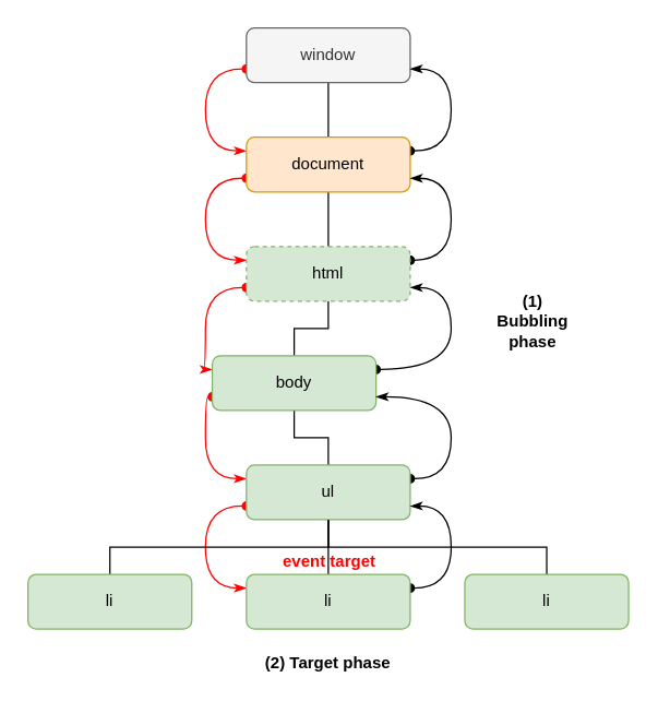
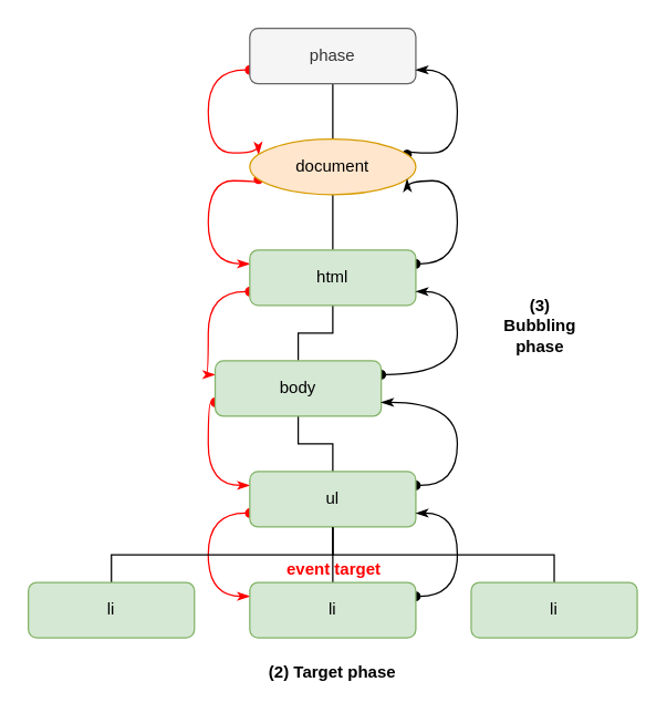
- <mxCell id="4" value="window" style="rounded=1;whiteSpace=wrap;html=1;fillColor=#f5f5f5;fontColor=#333333;strokeColor=#666666;" vertex="1" parent="1"><mxGeometry x="180" y="20" width="120" height="40" as="geometry" /></mxCell>
+ <mxCell id="4" value="phase" style="rounded=1;whiteSpace=wrap;html=1;fillColor=#f5f5f5;fontColor=#333333;strokeColor=#666666;" vertex="1" parent="1"><mxGeometry x="180" y="20" width="120" height="40" as="geometry" /></mxCell>
- <mxCell id="8" value="document" style="rounded=1;whiteSpace=wrap;html=1;fillColor=#ffe6cc;strokeColor=#d79b00;" vertex="1" parent="1"><mxGeometry x="180" y="100" width="120" height="40" as="geometry" /></mxCell>
+ <mxCell id="8" value="document" style="ellipse;whiteSpace=wrap;html=1;fillColor=#ffe6cc;strokeColor=#d79b00;" vertex="1" parent="1"><mxGeometry x="180" y="100" width="120" height="40" as="geometry" /></mxCell>
- <mxCell id="12" value="html" style="rounded=1;whiteSpace=wrap;html=1;fillColor=#d5e8d4;strokeColor=#82b366;dashed=1;" vertex="1" parent="1"><mxGeometry x="180" y="180" width="120" height="40" as="geometry" /></mxCell>
+ <mxCell id="12" value="html" style="rounded=1;whiteSpace=wrap;html=1;fillColor=#d5e8d4;strokeColor=#82b366;" vertex="1" parent="1"><mxGeometry x="180" y="180" width="120" height="40" as="geometry" /></mxCell>
- <mxCell id="27" value="&lt;b&gt;(1)&lt;br&gt;Bubbling&lt;br&gt;phase&lt;/b&gt;" style="text;html=1;strokeColor=none;fillColor=none;align=center;verticalAlign=middle;whiteSpace=wrap;rounded=0;" vertex="1" parent="1"><mxGeometry x="360" y="210" width="60" height="50" as="geometry" /></mxCell>
+ <mxCell id="27" value="&lt;b&gt;(3)&lt;br&gt;Bubbling&lt;br&gt;phase&lt;/b&gt;" style="text;html=1;strokeColor=none;fillColor=none;align=center;verticalAlign=middle;whiteSpace=wrap;rounded=0;" vertex="1" parent="1"><mxGeometry x="360" y="210" width="60" height="50" as="geometry" /></mxCell>
